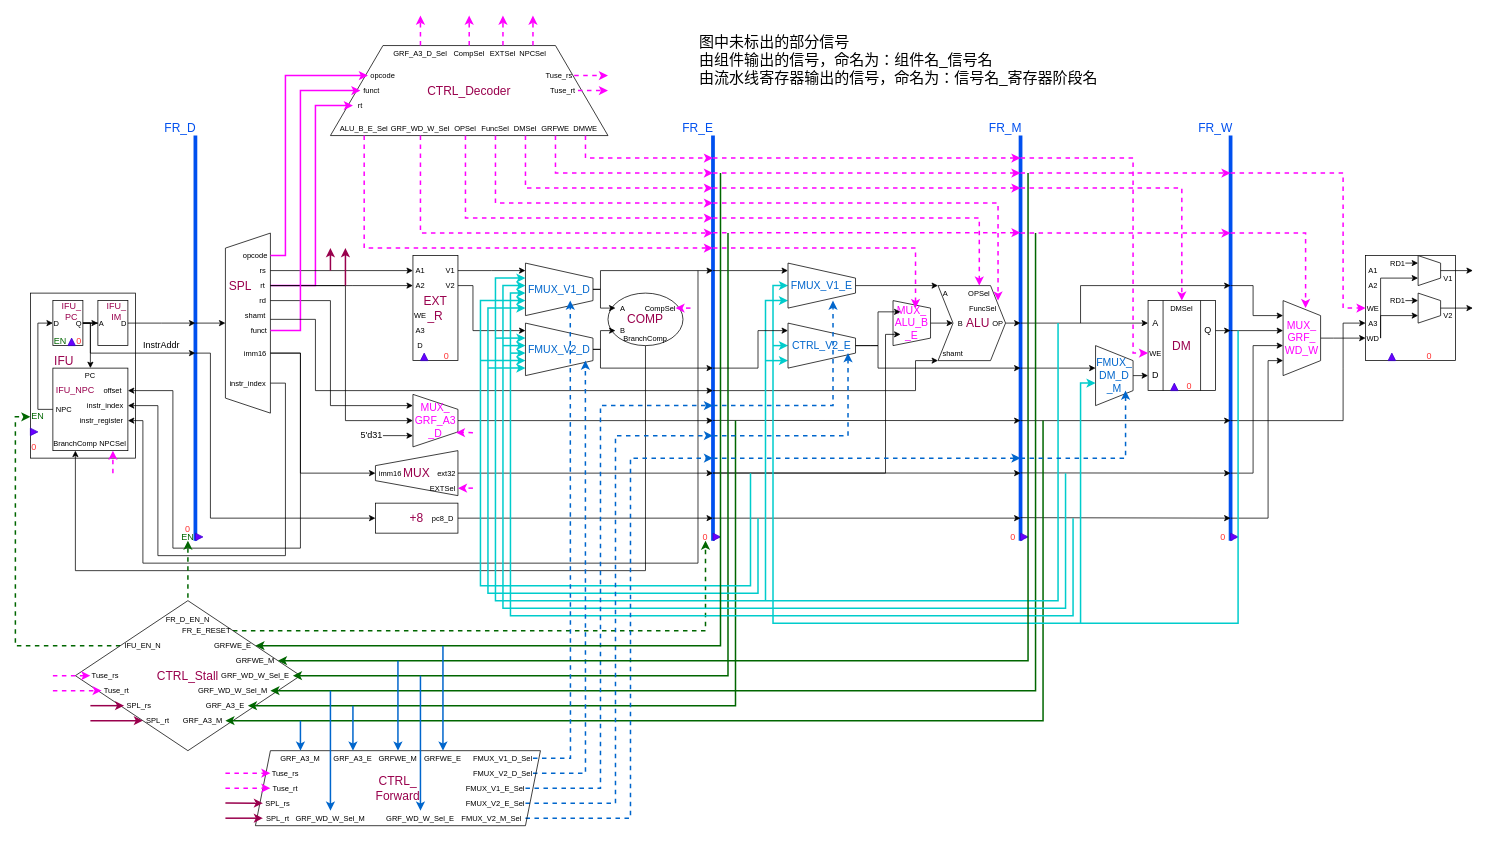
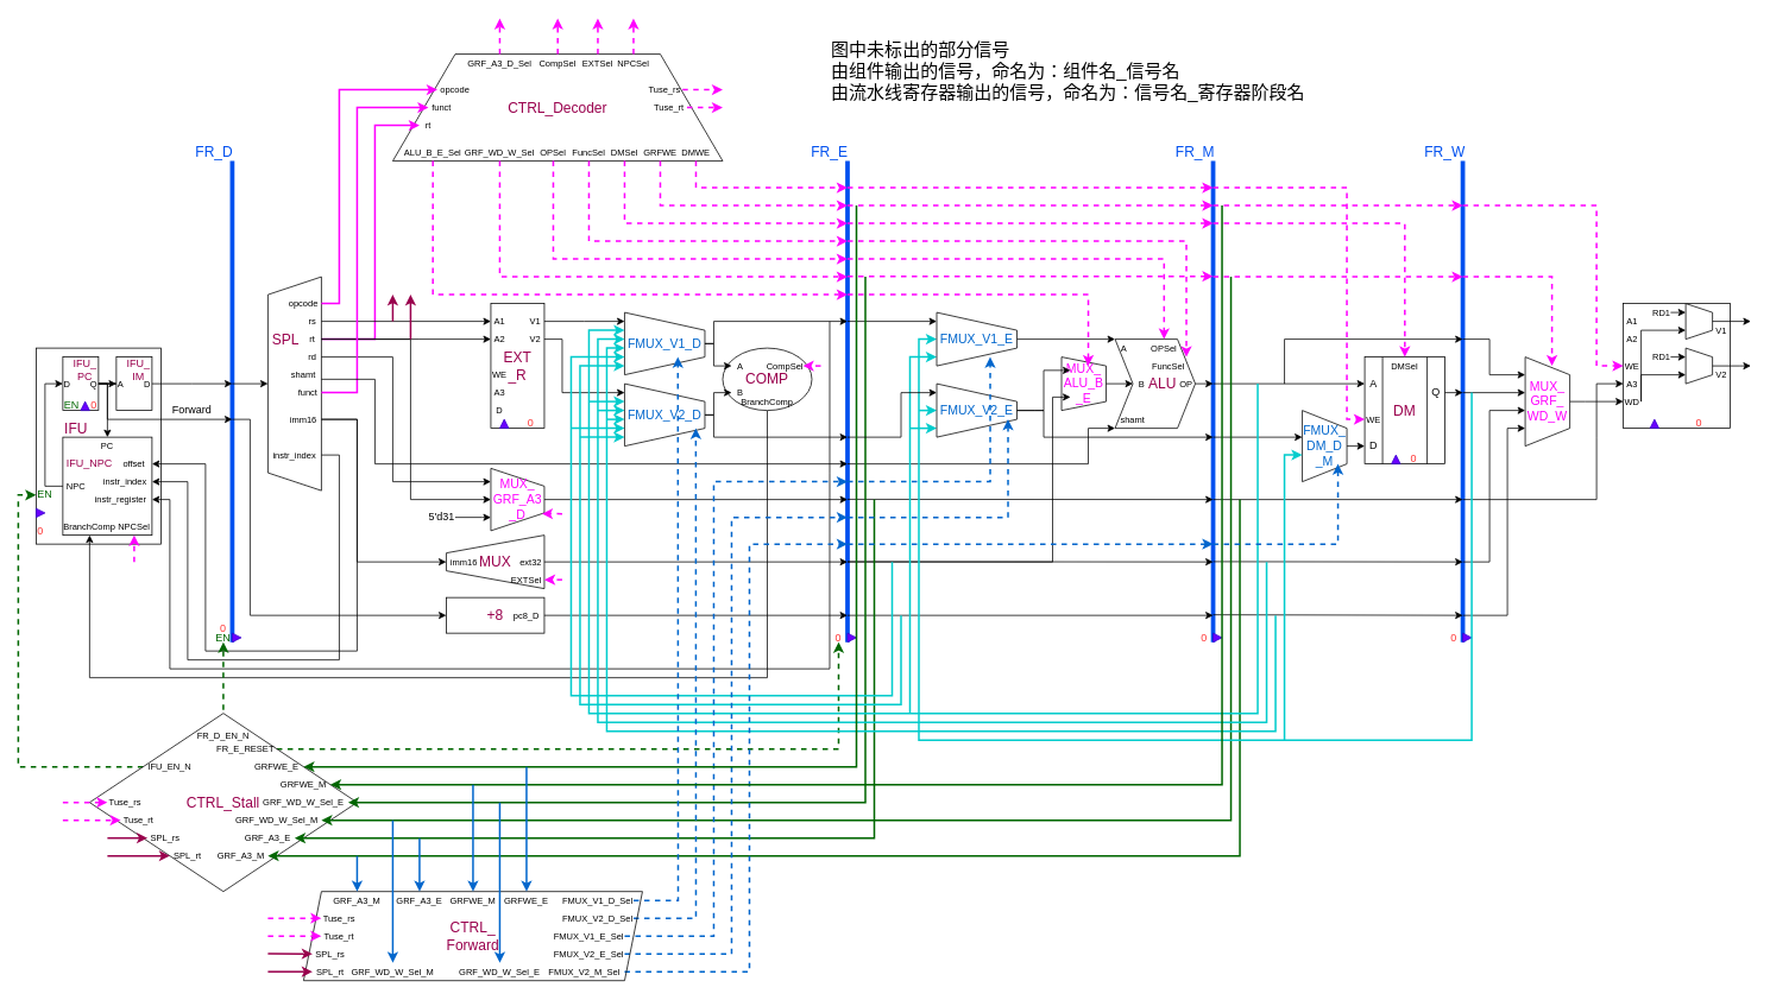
- <mxCell id="37" value="InstrAddr" style="text;html=1;strokeColor=none;fillColor=none;align=center;verticalAlign=middle;whiteSpace=wrap;rounded=0;" parent="1" vertex="1"><mxGeometry x="190" y="450" width="50" height="20" as="geometry" /></mxCell>
+ <mxCell id="37" value="Forward" style="text;html=1;strokeColor=none;fillColor=none;align=center;verticalAlign=middle;whiteSpace=wrap;rounded=0;" parent="1" vertex="1"><mxGeometry x="190" y="450" width="50" height="20" as="geometry" /></mxCell>
- <mxCell id="224" value="&lt;font color=&quot;#0066cc&quot; style=&quot;font-size: 14px;&quot;&gt;CTRL_V2_E&lt;/font&gt;" style="shape=trapezoid;perimeter=trapezoidPerimeter;whiteSpace=wrap;html=1;fixedSize=1;rounded=0;strokeColor=default;align=center;verticalAlign=middle;fontFamily=Helvetica;fontSize=12;fontColor=default;fillColor=default;direction=south;" parent="1" vertex="1"><mxGeometry x="1050" y="430" width="90" height="60" as="geometry" /></mxCell>
+ <mxCell id="224" value="&lt;font color=&quot;#0066cc&quot; style=&quot;font-size: 14px;&quot;&gt;FMUX_V2_E&lt;/font&gt;" style="shape=trapezoid;perimeter=trapezoidPerimeter;whiteSpace=wrap;html=1;fixedSize=1;rounded=0;strokeColor=default;align=center;verticalAlign=middle;fontFamily=Helvetica;fontSize=12;fontColor=default;fillColor=default;direction=south;" parent="1" vertex="1"><mxGeometry x="1050" y="430" width="90" height="60" as="geometry" /></mxCell>
